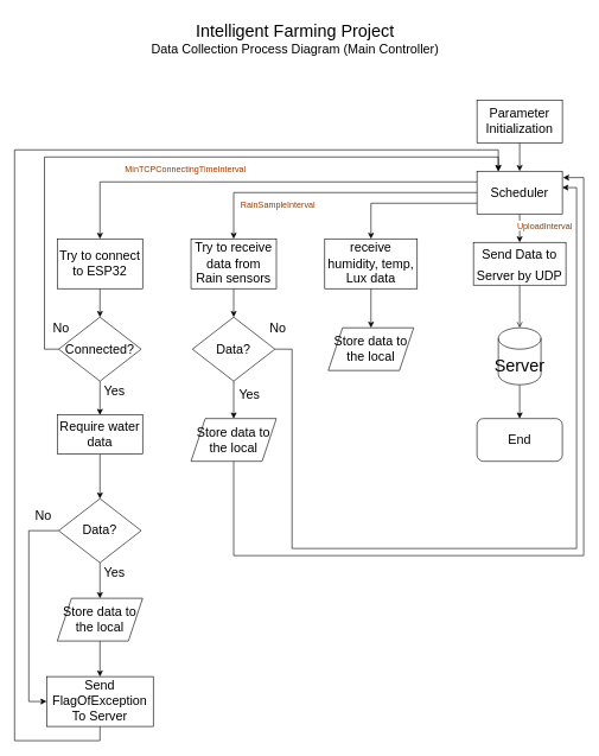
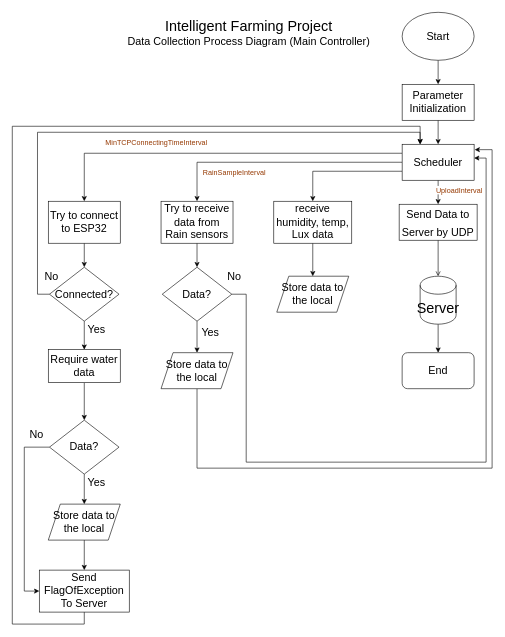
+ <mxCell id="5" value="&lt;font style=&quot;font-size: 18px&quot;&gt;Start&lt;/font&gt;" style="ellipse;whiteSpace=wrap;html=1;" vertex="1" parent="1"><mxGeometry x="670" y="20" width="120" height="80" as="geometry" /></mxCell>
+ <mxCell id="4" style="edgeStyle=orthogonalEdgeStyle;rounded=0;orthogonalLoop=1;jettySize=auto;html=1;exitX=0.5;exitY=1;exitDx=0;exitDy=0;entryX=0.5;entryY=0;entryDx=0;entryDy=0;fontSize=18;" edge="1" parent="1" source="5" target="3"><mxGeometry relative="1" as="geometry" /></mxCell>
